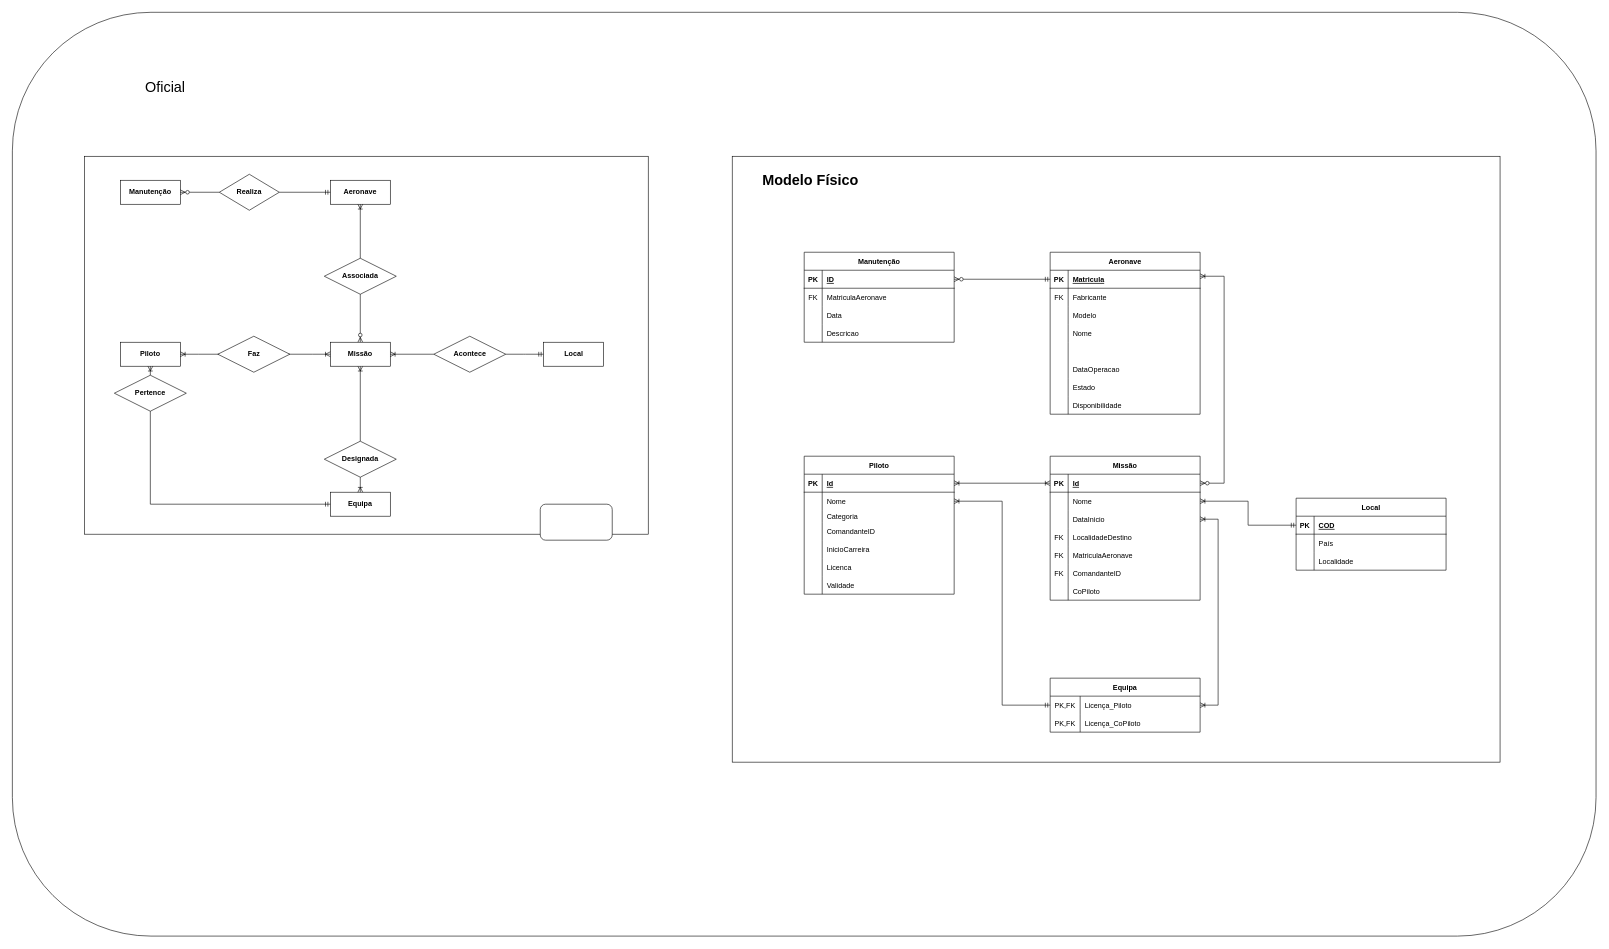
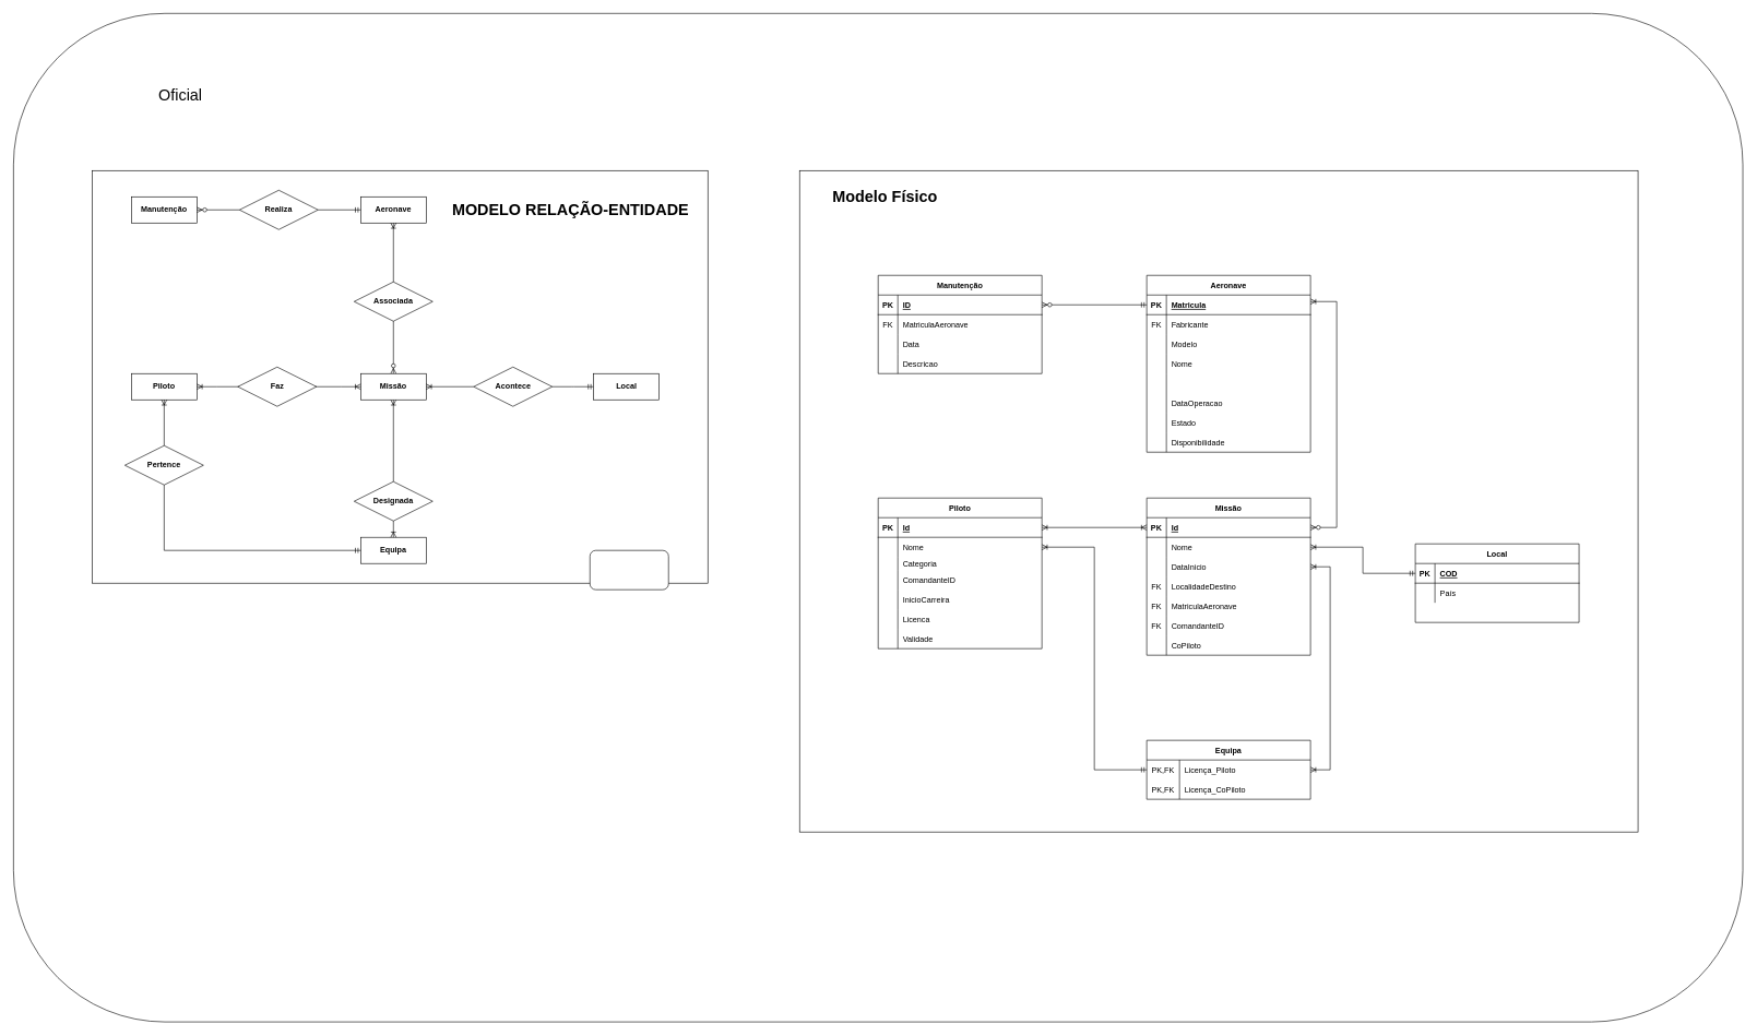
- <mxCell id="112" value="Realiza" style="shape=rhombus;perimeter=rhombusPerimeter;whiteSpace=wrap;html=1;align=center;strokeColor=default;verticalAlign=middle;fontFamily=Helvetica;fontSize=12;fontColor=default;fontStyle=1;labelBackgroundColor=default;fillColor=default;" parent="1" vertex="1"><mxGeometry x="365" y="290" width="100" height="60" as="geometry" /></mxCell>
+ <mxCell id="112" value="Realiza" style="shape=rhombus;perimeter=rhombusPerimeter;whiteSpace=wrap;html=1;align=center;strokeColor=default;verticalAlign=middle;fontFamily=Helvetica;fontSize=12;fontColor=default;fontStyle=1;labelBackgroundColor=default;fillColor=default;" parent="1" vertex="1"><mxGeometry x="365" y="290" width="120" height="60" as="geometry" /></mxCell>
+ <mxCell id="127" value="&lt;font style=&quot;font-size: 24px;&quot;&gt;&lt;b&gt;MODELO RELAÇÃO-ENTIDADE&lt;/b&gt;&lt;/font&gt;" style="text;html=1;align=center;verticalAlign=middle;resizable=0;points=[];autosize=1;strokeColor=none;fillColor=none;" parent="1" vertex="1"><mxGeometry x="680" y="300" width="380" height="40" as="geometry" /></mxCell>
- <mxCell id="109" value="Pertence" style="shape=rhombus;perimeter=rhombusPerimeter;whiteSpace=wrap;html=1;align=center;strokeColor=default;verticalAlign=middle;fontFamily=Helvetica;fontSize=12;fontColor=default;fontStyle=1;labelBackgroundColor=default;fillColor=default;" parent="1" vertex="1"><mxGeometry x="190" y="625" width="120" height="60" as="geometry" /></mxCell>
+ <mxCell id="109" value="Pertence" style="shape=rhombus;perimeter=rhombusPerimeter;whiteSpace=wrap;html=1;align=center;strokeColor=default;verticalAlign=middle;fontFamily=Helvetica;fontSize=12;fontColor=default;fontStyle=1;labelBackgroundColor=default;fillColor=default;" parent="1" vertex="1"><mxGeometry x="190" y="680" width="120" height="60" as="geometry" /></mxCell>
- <mxCell id="14" value="Localidade" style="shape=partialRectangle;overflow=hidden;connectable=0;fillColor=none;top=0;left=0;bottom=0;right=0;align=left;spacingLeft=6;" parent="12" vertex="1"><mxGeometry x="30" width="220" height="30" as="geometry"><mxRectangle width="220" height="30" as="alternateBounds" /></mxGeometry></mxCell>
